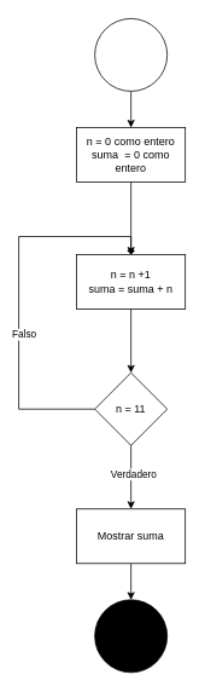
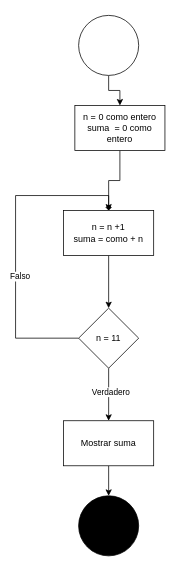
- <mxCell id="5" value="n = 0 como entero&lt;div&gt;suma&amp;nbsp; = 0 como entero&lt;/div&gt;" style="whiteSpace=wrap;html=1;" vertex="1" parent="1"><mxGeometry x="84" y="140" width="120" height="60" as="geometry" /></mxCell>
+ <mxCell id="5" value="n = 0 como entero&lt;div&gt;suma&amp;nbsp; = 0 como entero&lt;/div&gt;" style="whiteSpace=wrap;html=1;" vertex="1" parent="1"><mxGeometry x="99" y="140" width="120" height="60" as="geometry" /></mxCell>
- <mxCell id="7" value="n = n +1&lt;div&gt;suma = suma + n&lt;/div&gt;" style="whiteSpace=wrap;html=1;" vertex="1" parent="1"><mxGeometry x="84" y="280" width="120" height="60" as="geometry" /></mxCell>
+ <mxCell id="7" value="n = n +1&lt;div&gt;suma = como + n&lt;/div&gt;" style="whiteSpace=wrap;html=1;" vertex="1" parent="1"><mxGeometry x="84" y="280" width="120" height="60" as="geometry" /></mxCell>
